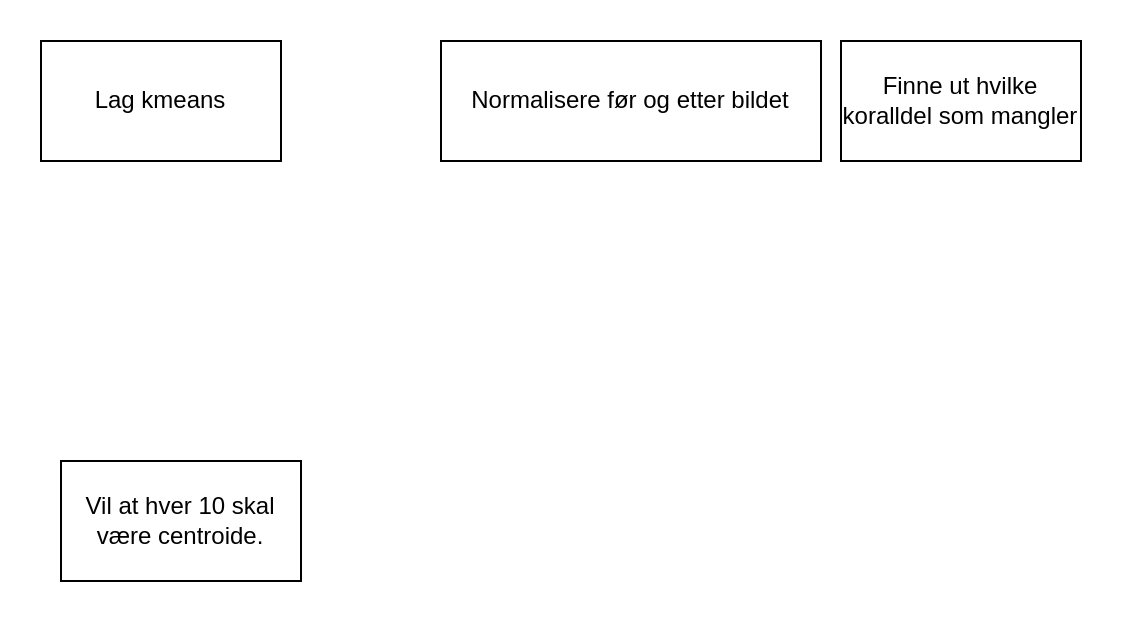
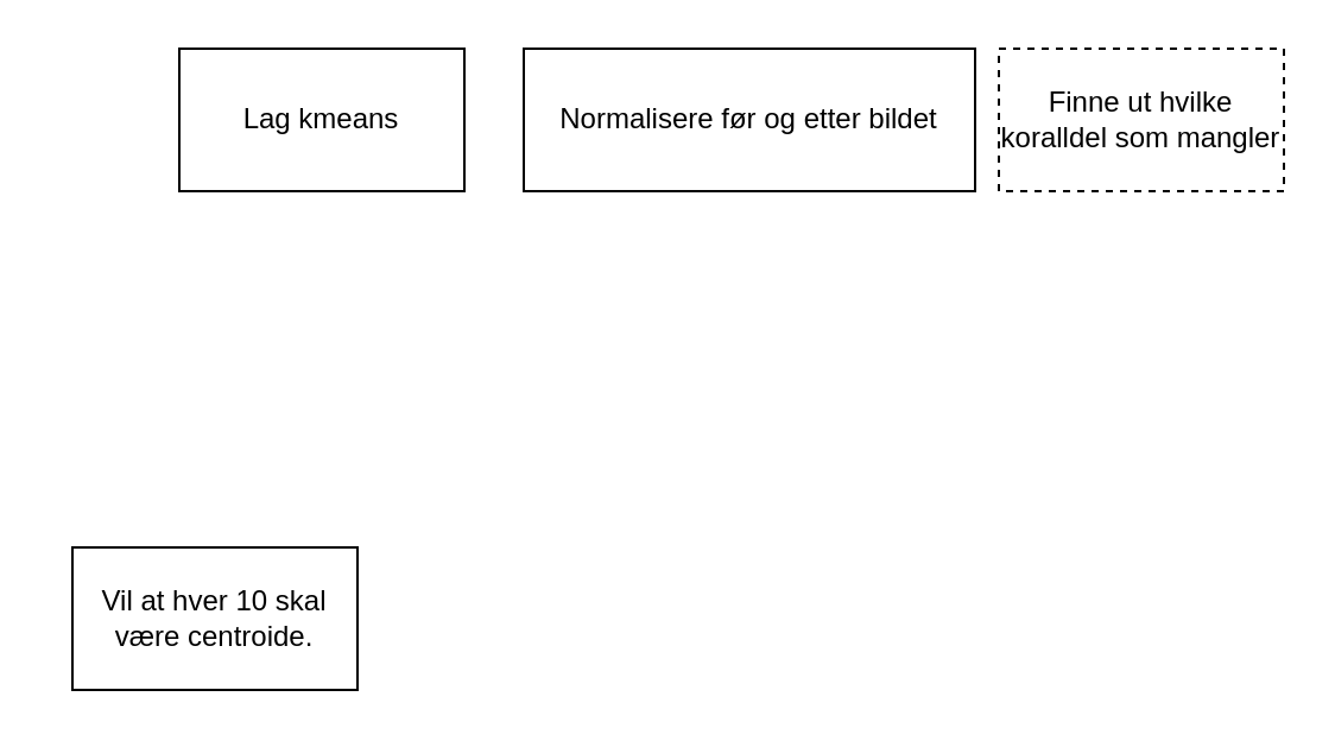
- <mxCell id="2" value="Lag kmeans" style="rounded=0;whiteSpace=wrap;html=1;" vertex="1" parent="1"><mxGeometry x="20" y="20" width="120" height="60" as="geometry" /></mxCell>
+ <mxCell id="2" value="Lag kmeans" style="rounded=0;whiteSpace=wrap;html=1;" vertex="1" parent="1"><mxGeometry x="75" y="20" width="120" height="60" as="geometry" /></mxCell>
- <mxCell id="4" value="Finne ut hvilke koralldel som mangler" style="rounded=0;whiteSpace=wrap;html=1;" vertex="1" parent="1"><mxGeometry x="420" y="20" width="120" height="60" as="geometry" /></mxCell>
+ <mxCell id="4" value="Finne ut hvilke koralldel som mangler" style="rounded=0;whiteSpace=wrap;html=1;dashed=1;" vertex="1" parent="1"><mxGeometry x="420" y="20" width="120" height="60" as="geometry" /></mxCell>
